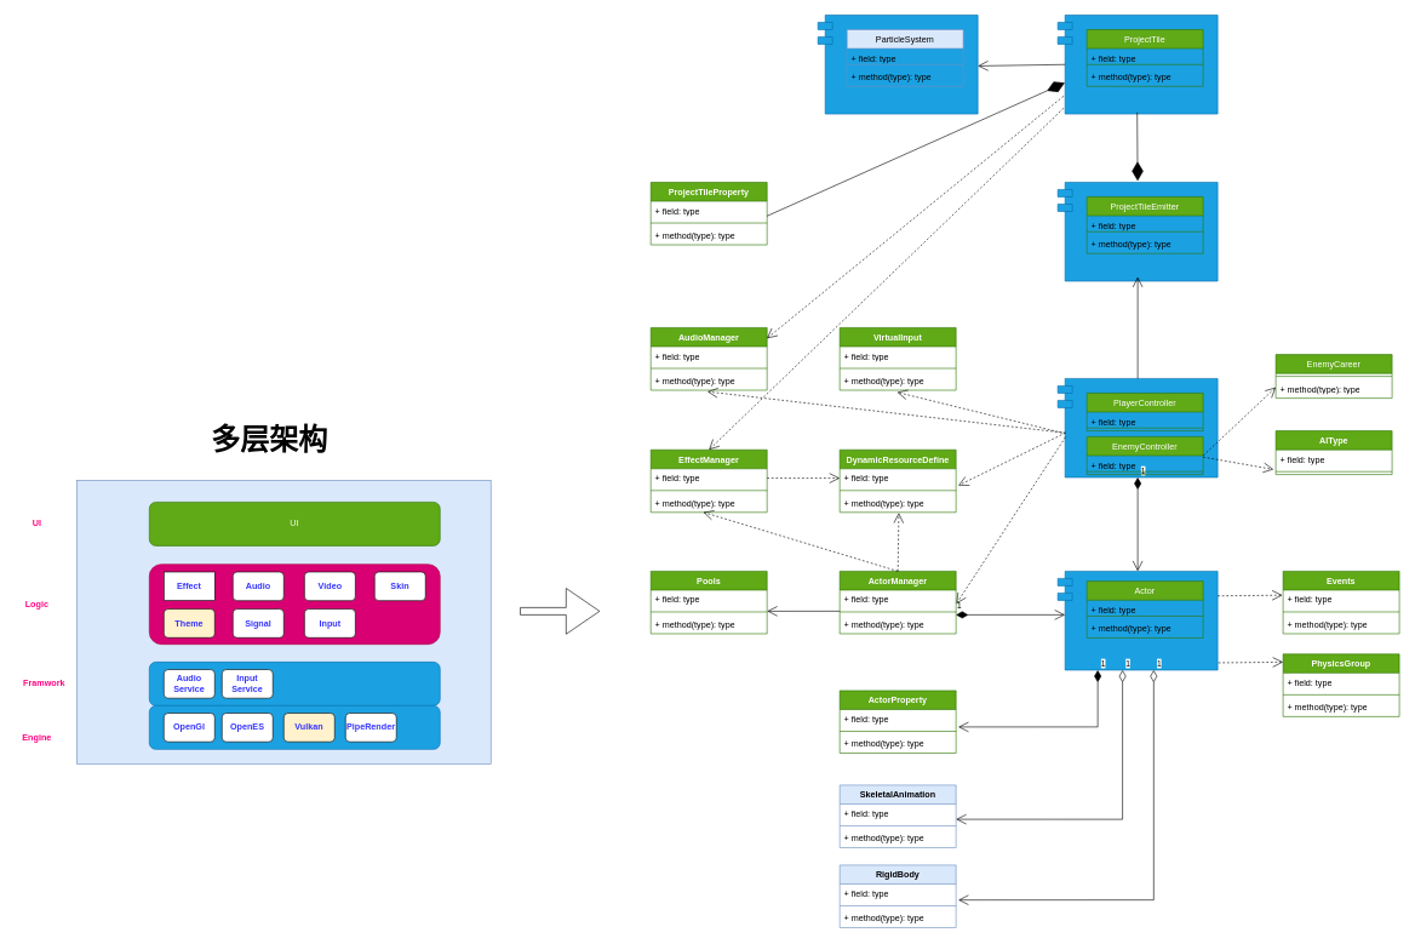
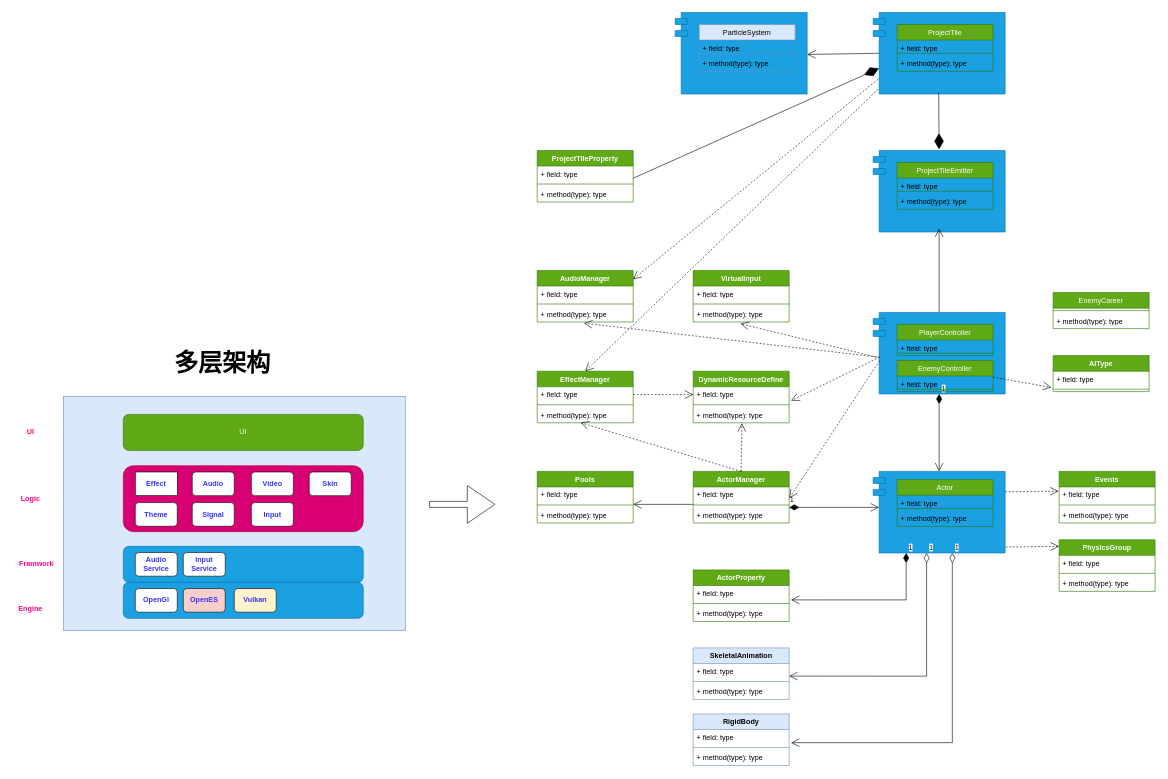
- <mxCell id="128" value="" style="endArrow=open;endSize=12;dashed=1;html=1;rounded=0;exitX=1;exitY=0.5;exitDx=0;exitDy=0;entryX=0;entryY=0.75;entryDx=0;entryDy=0;" edge="1" parent="1" source="118" target="125"><mxGeometry width="160" relative="1" as="geometry"><mxPoint x="1665" y="638" as="sourcePoint" /><mxPoint x="1762" y="655" as="targetPoint" /></mxGeometry></mxCell>
- <mxCell id="14" value="&lt;b style=&quot;&quot;&gt;&lt;font color=&quot;#3333ff&quot;&gt;Theme&lt;/font&gt;&lt;/b&gt;" style="rounded=1;whiteSpace=wrap;html=1;fillColor=#fff2cc;" parent="1" vertex="1"><mxGeometry x="225" y="837" width="70" height="39.5" as="geometry" /></mxCell>
+ <mxCell id="14" value="&lt;b style=&quot;&quot;&gt;&lt;font color=&quot;#3333ff&quot;&gt;Theme&lt;/font&gt;&lt;/b&gt;" style="rounded=1;whiteSpace=wrap;html=1;" parent="1" vertex="1"><mxGeometry x="225" y="837" width="70" height="39.5" as="geometry" /></mxCell>
- <mxCell id="21" value="&lt;b style=&quot;&quot;&gt;&lt;font color=&quot;#3333ff&quot;&gt;OpenES&lt;/font&gt;&lt;/b&gt;" style="rounded=1;whiteSpace=wrap;html=1;" parent="1" vertex="1"><mxGeometry x="305" y="980.25" width="70" height="39.5" as="geometry" /></mxCell>
+ <mxCell id="21" value="&lt;b style=&quot;&quot;&gt;&lt;font color=&quot;#3333ff&quot;&gt;OpenES&lt;/font&gt;&lt;/b&gt;" style="rounded=1;whiteSpace=wrap;html=1;fillColor=#f8cecc;" parent="1" vertex="1"><mxGeometry x="305" y="980.25" width="70" height="39.5" as="geometry" /></mxCell>
- <mxCell id="23" value="&lt;b style=&quot;&quot;&gt;&lt;font color=&quot;#3333ff&quot;&gt;PipeRender&lt;/font&gt;&lt;/b&gt;" style="rounded=1;whiteSpace=wrap;html=1;" parent="1" vertex="1"><mxGeometry x="475" y="980.25" width="70" height="39.5" as="geometry" /></mxCell>
